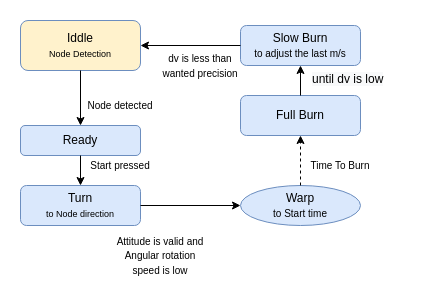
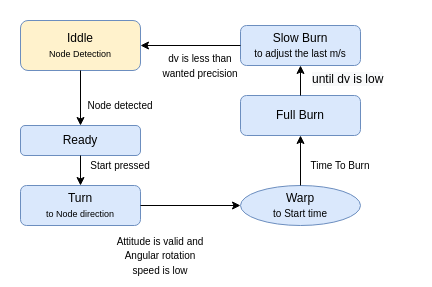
- <mxCell id="13" value="" style="endArrow=classic;html=1;exitX=0.5;exitY=0;exitDx=0;exitDy=0;entryX=0.5;entryY=1;entryDx=0;entryDy=0;dashed=1;" edge="1" parent="1" source="8" target="14"><mxGeometry width="50" height="50" relative="1" as="geometry"><mxPoint x="210" y="215" as="sourcePoint" /><mxPoint x="300" y="135" as="targetPoint" /></mxGeometry></mxCell>
+ <mxCell id="13" value="" style="endArrow=classic;html=1;exitX=0.5;exitY=0;exitDx=0;exitDy=0;entryX=0.5;entryY=1;entryDx=0;entryDy=0;" edge="1" parent="1" source="8" target="14"><mxGeometry width="50" height="50" relative="1" as="geometry"><mxPoint x="210" y="215" as="sourcePoint" /><mxPoint x="300" y="135" as="targetPoint" /></mxGeometry></mxCell>
